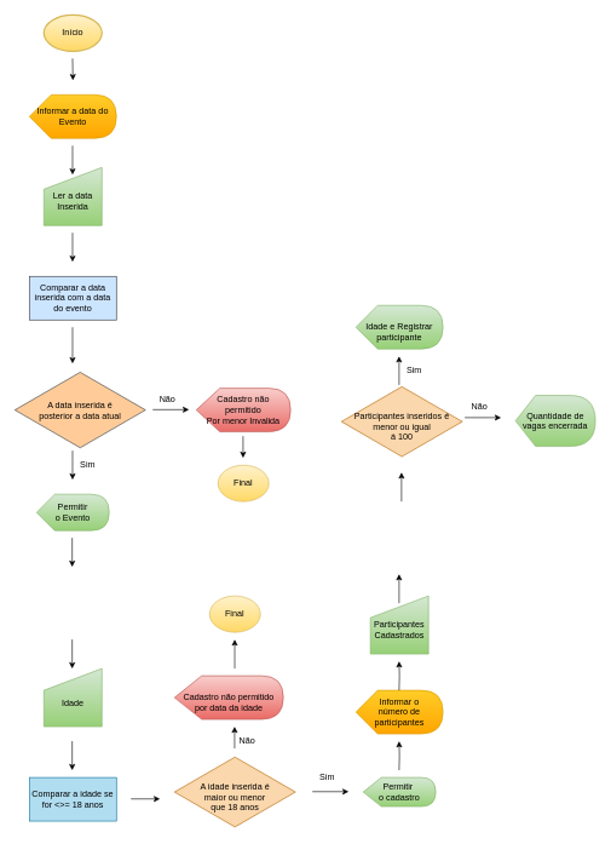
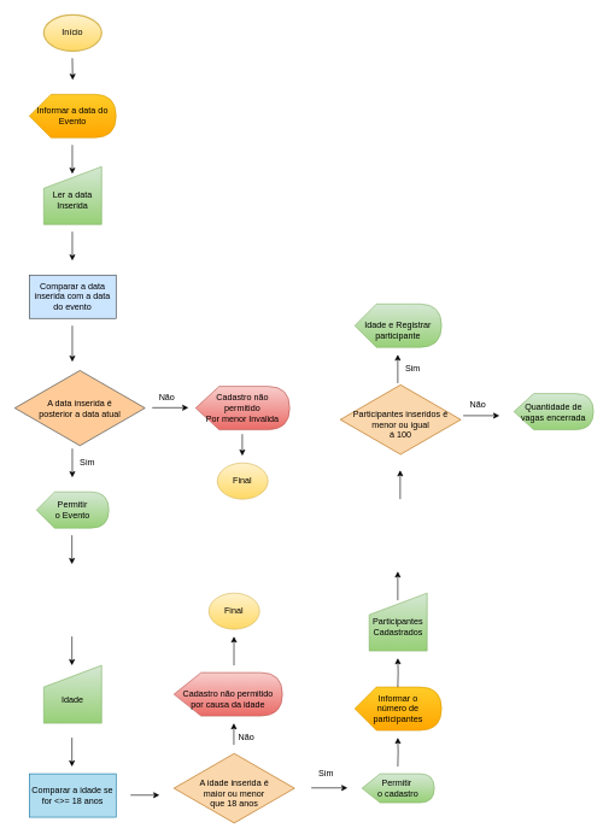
- <mxCell id="42" value="Quantidade de vagas encerrada" style="shape=display;whiteSpace=wrap;html=1;fillColor=#d5e8d4;gradientColor=#97d077;strokeColor=#82b366;" vertex="1" parent="1"><mxGeometry x="710" y="544" width="110" height="70" as="geometry" /></mxCell>
+ <mxCell id="42" value="Quantidade de vagas encerrada" style="shape=display;whiteSpace=wrap;html=1;fillColor=#d5e8d4;gradientColor=#97d077;strokeColor=#82b366;" vertex="1" parent="1"><mxGeometry x="710" y="544" width="110" height="50" as="geometry" /></mxCell>
- <mxCell id="26" value="&lt;br&gt;Cadastro não permitido&lt;br&gt;por data&amp;nbsp;da idade&lt;br&gt;" style="shape=display;whiteSpace=wrap;html=1;fillColor=#f8cecc;strokeColor=#b85450;gradientColor=#ea6b66;" vertex="1" parent="1"><mxGeometry x="240" y="930" width="150" height="60" as="geometry" /></mxCell>
+ <mxCell id="26" value="&lt;br&gt;Cadastro não permitido&lt;br&gt;por causa&amp;nbsp;da idade&lt;br&gt;" style="shape=display;whiteSpace=wrap;html=1;fillColor=#f8cecc;strokeColor=#b85450;gradientColor=#ea6b66;" vertex="1" parent="1"><mxGeometry x="240" y="930" width="150" height="60" as="geometry" /></mxCell>
